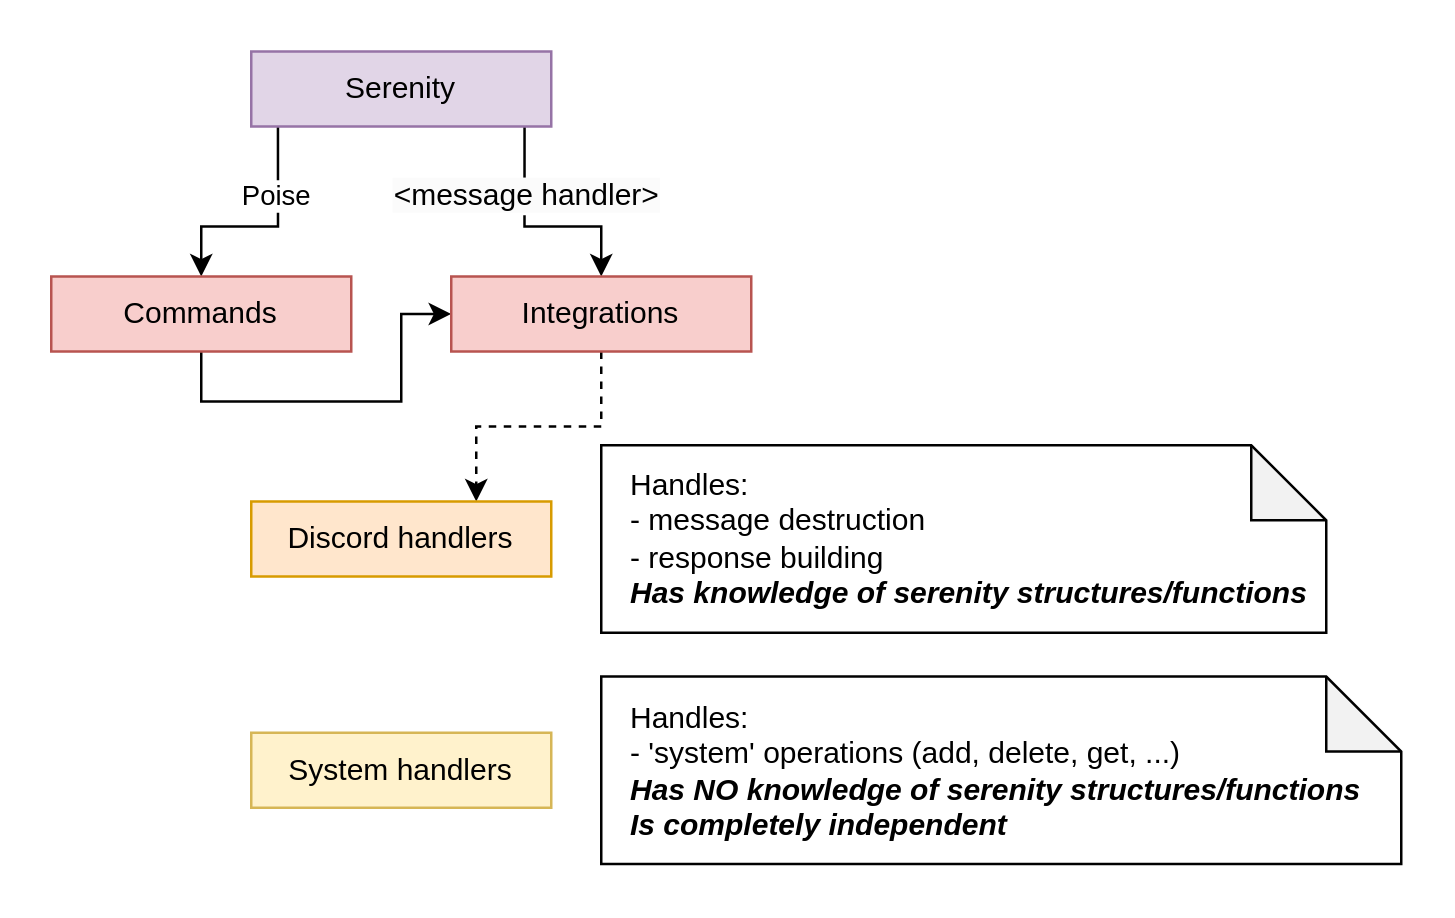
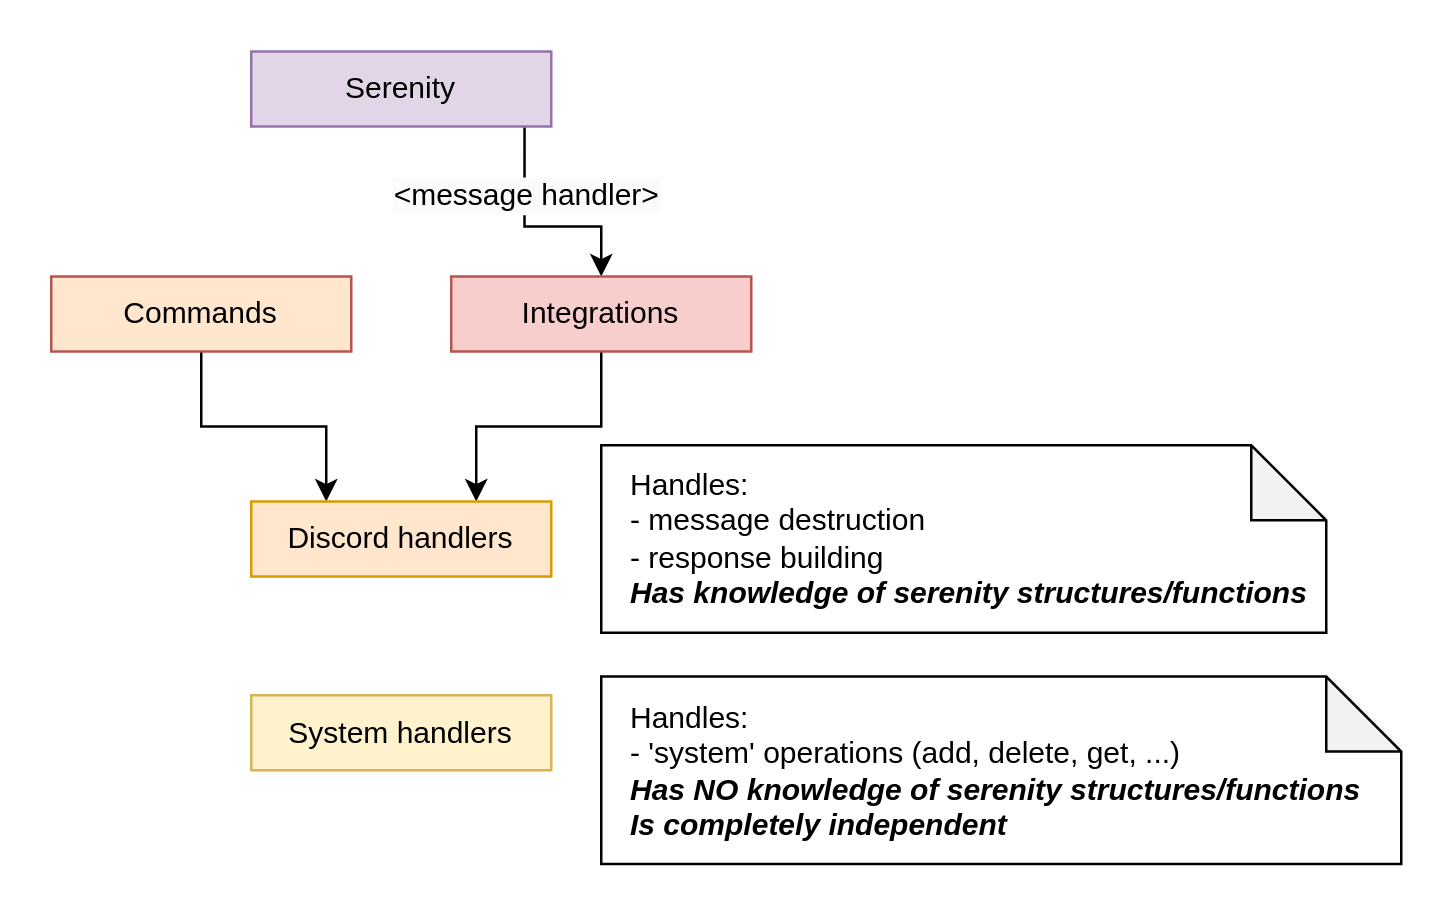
- <mxCell id="2" value="Poise" style="edgeStyle=orthogonalEdgeStyle;rounded=0;orthogonalLoop=1;jettySize=auto;html=1;exitX=0.089;exitY=1.006;exitDx=0;exitDy=0;entryX=0.5;entryY=0;entryDx=0;entryDy=0;exitPerimeter=0;" edge="1" parent="1" source="4" target="6"><mxGeometry x="-0.392" y="-1" relative="1" as="geometry"><Array as="points"><mxPoint x="111" y="90" /><mxPoint x="80" y="90" /></Array><mxPoint as="offset" /></mxGeometry></mxCell>
- <mxCell id="6" value="Commands" style="whiteSpace=wrap;html=1;fillColor=#f8cecc;strokeColor=#b85450;" vertex="1" parent="1"><mxGeometry x="20" y="110" width="120" height="30" as="geometry" /></mxCell>
+ <mxCell id="6" value="Commands" style="whiteSpace=wrap;html=1;fillColor=#ffe6cc;strokeColor=#b85450;" vertex="1" parent="1"><mxGeometry x="20" y="110" width="120" height="30" as="geometry" /></mxCell>
- <mxCell id="5" style="edgeStyle=orthogonalEdgeStyle;rounded=0;orthogonalLoop=1;jettySize=auto;html=1;exitX=0.5;exitY=1;exitDx=0;exitDy=0;" edge="1" parent="1" source="6" target="8"><mxGeometry relative="1" as="geometry" /></mxCell>
+ <mxCell id="5" style="edgeStyle=orthogonalEdgeStyle;rounded=0;orthogonalLoop=1;jettySize=auto;html=1;exitX=0.5;exitY=1;exitDx=0;exitDy=0;entryX=0.25;entryY=0;entryDx=0;entryDy=0;" edge="1" parent="1" source="6" target="9"><mxGeometry relative="1" as="geometry" /></mxCell>
- <mxCell id="7" style="edgeStyle=orthogonalEdgeStyle;rounded=0;orthogonalLoop=1;jettySize=auto;html=1;exitX=0.5;exitY=1;exitDx=0;exitDy=0;entryX=0.75;entryY=0;entryDx=0;entryDy=0;dashed=1;" edge="1" parent="1" source="8" target="9"><mxGeometry relative="1" as="geometry" /></mxCell>
+ <mxCell id="7" style="edgeStyle=orthogonalEdgeStyle;rounded=0;orthogonalLoop=1;jettySize=auto;html=1;exitX=0.5;exitY=1;exitDx=0;exitDy=0;entryX=0.75;entryY=0;entryDx=0;entryDy=0;" edge="1" parent="1" source="8" target="9"><mxGeometry relative="1" as="geometry" /></mxCell>
- <mxCell id="10" value="System handlers" style="whiteSpace=wrap;html=1;fillColor=#fff2cc;strokeColor=#d6b656;" vertex="1" parent="1"><mxGeometry x="100" y="292.5" width="120" height="30" as="geometry" /></mxCell>
+ <mxCell id="10" value="System handlers" style="whiteSpace=wrap;html=1;fillColor=#fff2cc;strokeColor=#d6b656;" vertex="1" parent="1"><mxGeometry x="100" y="277.5" width="120" height="30" as="geometry" /></mxCell>
